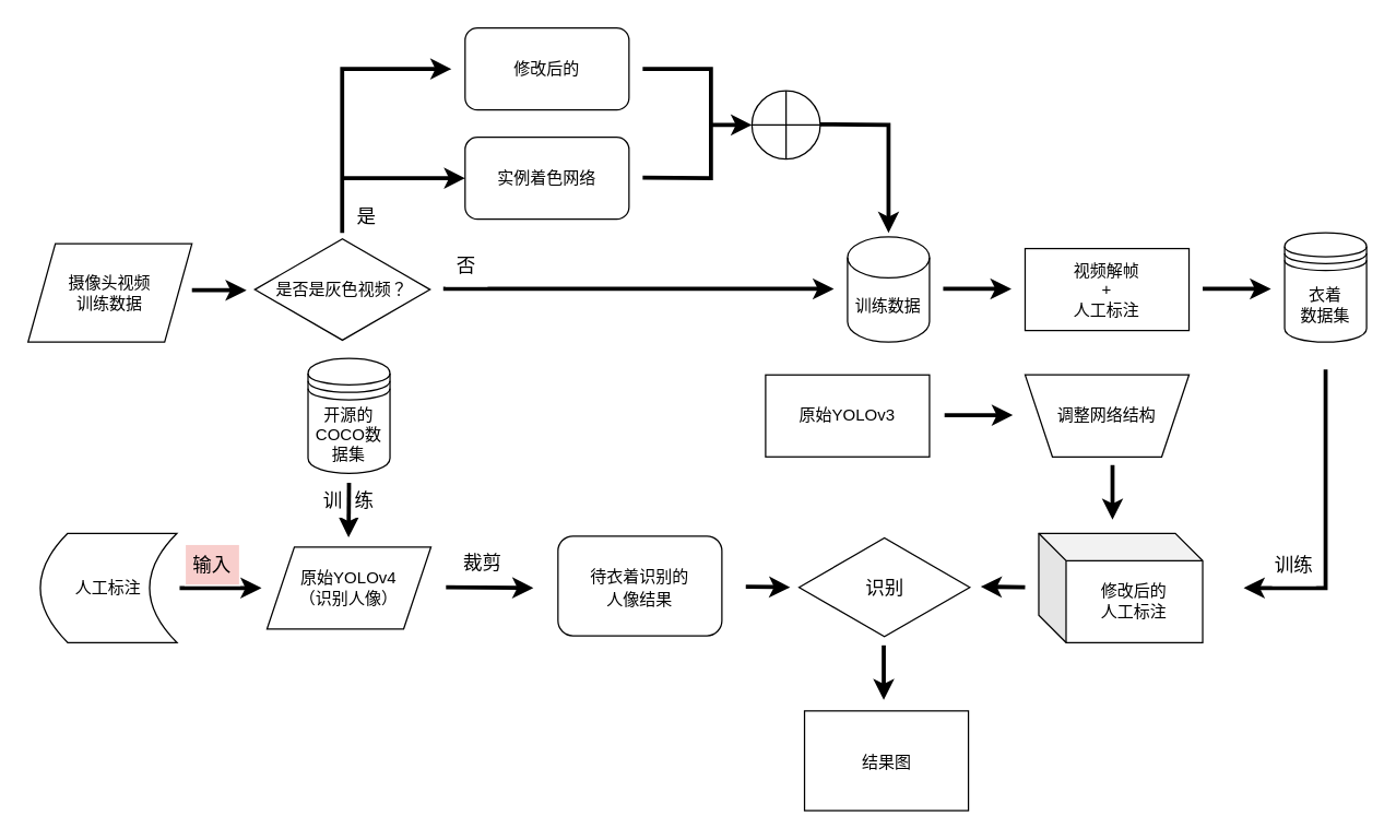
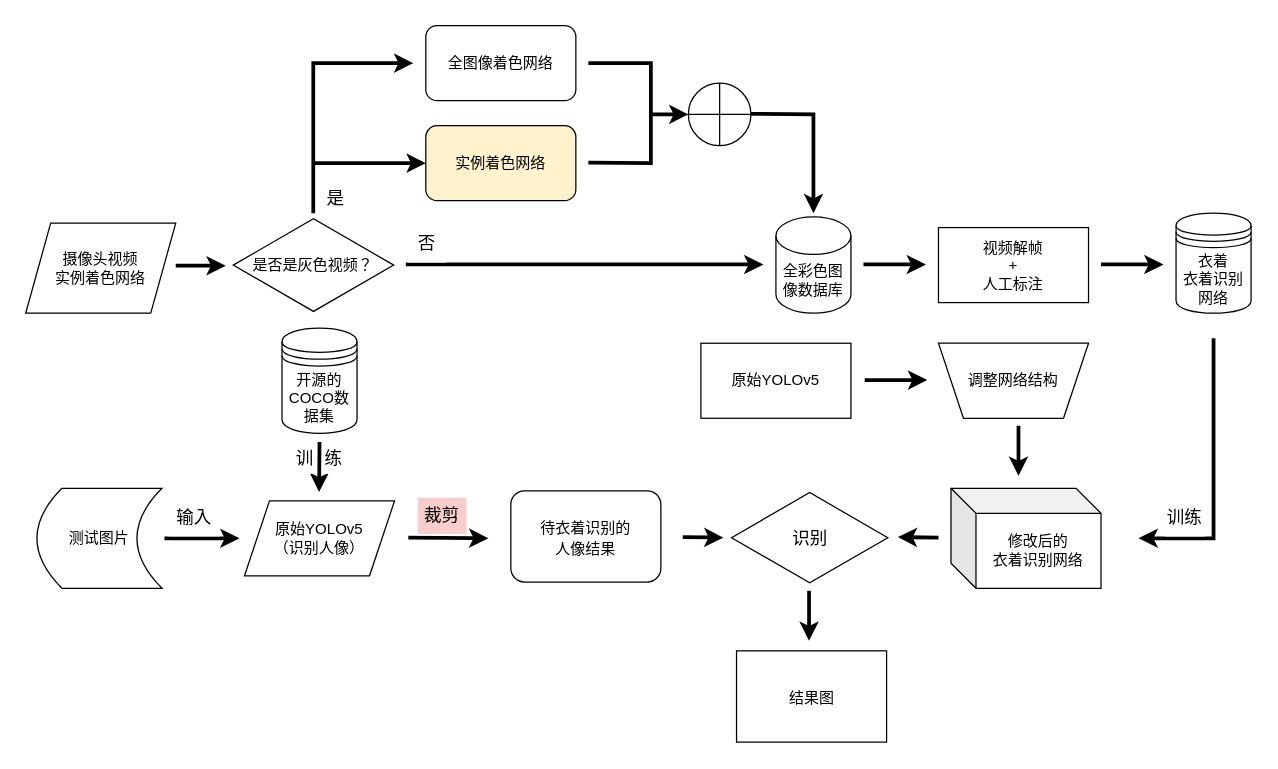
- <mxCell id="5" value="修改后的" style="rounded=1;whiteSpace=wrap;html=1;" parent="1" vertex="1"><mxGeometry x="340" y="20" width="120" height="60" as="geometry" /></mxCell>
+ <mxCell id="5" value="全图像着色网络" style="rounded=1;whiteSpace=wrap;html=1;" parent="1" vertex="1"><mxGeometry x="340" y="20" width="120" height="60" as="geometry" /></mxCell>
- <mxCell id="6" value="实例着色网络" style="rounded=1;whiteSpace=wrap;html=1;" parent="1" vertex="1"><mxGeometry x="340" y="100" width="120" height="60" as="geometry" /></mxCell>
+ <mxCell id="6" value="实例着色网络" style="rounded=1;whiteSpace=wrap;html=1;fillColor=#fff2cc;" parent="1" vertex="1"><mxGeometry x="340" y="100" width="120" height="60" as="geometry" /></mxCell>
- <mxCell id="2" value="摄像头视频&lt;br&gt;训练数据" style="shape=parallelogram;perimeter=parallelogramPerimeter;whiteSpace=wrap;html=1;fixedSize=1;" parent="1" vertex="1"><mxGeometry x="20" y="178" width="120" height="72" as="geometry" /></mxCell>
+ <mxCell id="2" value="摄像头视频&lt;br&gt;实例着色网络" style="shape=parallelogram;perimeter=parallelogramPerimeter;whiteSpace=wrap;html=1;fixedSize=1;" parent="1" vertex="1"><mxGeometry x="20" y="178" width="120" height="72" as="geometry" /></mxCell>
- <mxCell id="26" value="衣着&lt;br&gt;数据集" style="shape=datastore;whiteSpace=wrap;html=1;" vertex="1" parent="1"><mxGeometry x="940" y="170" width="60" height="80" as="geometry" /></mxCell>
+ <mxCell id="26" value="衣着&lt;br&gt;衣着识别网络" style="shape=datastore;whiteSpace=wrap;html=1;" vertex="1" parent="1"><mxGeometry x="940" y="170" width="60" height="80" as="geometry" /></mxCell>
- <mxCell id="13" value="训练数据" style="shape=cylinder3;whiteSpace=wrap;html=1;boundedLbl=1;backgroundOutline=1;size=15;" parent="1" vertex="1"><mxGeometry x="620" y="173" width="60" height="77" as="geometry" /></mxCell>
+ <mxCell id="13" value="全彩色图像数据库" style="shape=cylinder3;whiteSpace=wrap;html=1;boundedLbl=1;backgroundOutline=1;size=15;" parent="1" vertex="1"><mxGeometry x="620" y="173" width="60" height="77" as="geometry" /></mxCell>
- <mxCell id="19" value="原始YOLOv3" style="rounded=0;whiteSpace=wrap;html=1;" vertex="1" parent="1"><mxGeometry x="560" y="274" width="120" height="60" as="geometry" /></mxCell>
+ <mxCell id="19" value="原始YOLOv5" style="rounded=0;whiteSpace=wrap;html=1;" vertex="1" parent="1"><mxGeometry x="560" y="274" width="120" height="60" as="geometry" /></mxCell>
- <mxCell id="35" value="&lt;span style=&quot;font-size: 14px&quot;&gt;裁剪&lt;/span&gt;" style="rounded=0;whiteSpace=wrap;html=1;strokeColor=#FFFFFF;" vertex="1" parent="1"><mxGeometry x="333" y="397" width="40" height="30" as="geometry" /></mxCell>
+ <mxCell id="35" value="&lt;span style=&quot;font-size: 14px&quot;&gt;裁剪&lt;/span&gt;" style="rounded=0;whiteSpace=wrap;html=1;strokeColor=#FFFFFF;fillColor=#f8cecc;" vertex="1" parent="1"><mxGeometry x="333" y="397" width="40" height="30" as="geometry" /></mxCell>
- <mxCell id="34" value="&lt;font style=&quot;font-size: 14px&quot;&gt;输入&lt;/font&gt;" style="rounded=0;whiteSpace=wrap;html=1;strokeColor=#FFFFFF;fillColor=#f8cecc;" vertex="1" parent="1"><mxGeometry x="135" y="398" width="40" height="30" as="geometry" /></mxCell>
+ <mxCell id="34" value="&lt;font style=&quot;font-size: 14px&quot;&gt;输入&lt;/font&gt;" style="rounded=0;whiteSpace=wrap;html=1;strokeColor=#FFFFFF;" vertex="1" parent="1"><mxGeometry x="135" y="398" width="40" height="30" as="geometry" /></mxCell>
- <mxCell id="24" value="人工标注" style="shape=dataStorage;whiteSpace=wrap;html=1;fixedSize=1;" vertex="1" parent="1"><mxGeometry x="29" y="390" width="100" height="80" as="geometry" /></mxCell>
+ <mxCell id="24" value="测试图片" style="shape=dataStorage;whiteSpace=wrap;html=1;fixedSize=1;" vertex="1" parent="1"><mxGeometry x="29" y="390" width="100" height="80" as="geometry" /></mxCell>
- <mxCell id="25" value="原始YOLOv4&lt;br&gt;（识别人像）" style="shape=parallelogram;perimeter=parallelogramPerimeter;whiteSpace=wrap;html=1;fixedSize=1;" vertex="1" parent="1"><mxGeometry x="195" y="400" width="120" height="60" as="geometry" /></mxCell>
+ <mxCell id="25" value="原始YOLOv5&lt;br&gt;（识别人像）" style="shape=parallelogram;perimeter=parallelogramPerimeter;whiteSpace=wrap;html=1;fixedSize=1;" vertex="1" parent="1"><mxGeometry x="195" y="400" width="120" height="60" as="geometry" /></mxCell>
- <mxCell id="20" value="修改后的&lt;br&gt;人工标注" style="shape=cube;whiteSpace=wrap;html=1;boundedLbl=1;backgroundOutline=1;darkOpacity=0.05;darkOpacity2=0.1;" vertex="1" parent="1"><mxGeometry x="760" y="390" width="120" height="80" as="geometry" /></mxCell>
+ <mxCell id="20" value="修改后的&lt;br&gt;衣着识别网络" style="shape=cube;whiteSpace=wrap;html=1;boundedLbl=1;backgroundOutline=1;darkOpacity=0.05;darkOpacity2=0.1;" vertex="1" parent="1"><mxGeometry x="760" y="390" width="120" height="80" as="geometry" /></mxCell>
